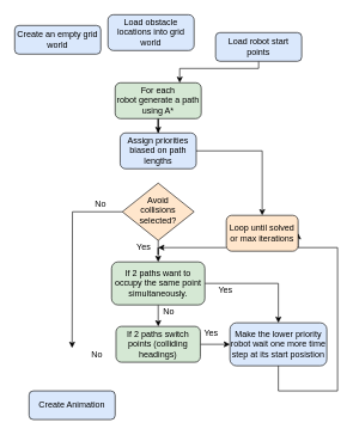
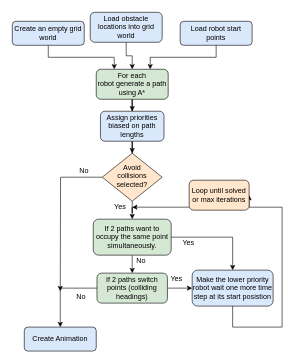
- <mxCell id="12" value="Load robot start points" style="rounded=1;whiteSpace=wrap;html=1;fontSize=12;glass=0;strokeWidth=1;shadow=0;fillColor=#dae8fc;" parent="1" vertex="1"><mxGeometry x="300" y="45" width="120" height="40" as="geometry" /></mxCell>
+ <mxCell id="12" value="Load robot start points" style="rounded=1;whiteSpace=wrap;html=1;fontSize=12;glass=0;strokeWidth=1;shadow=0;fillColor=#dae8fc;" parent="1" vertex="1"><mxGeometry x="300" y="35" width="120" height="40" as="geometry" /></mxCell>
+ <mxCell id="2" value="" style="edgeStyle=orthogonalEdgeStyle;rounded=0;orthogonalLoop=1;jettySize=auto;html=1;" edge="1" parent="1" source="3" target="8"><mxGeometry relative="1" as="geometry" /></mxCell>
+ <mxCell id="9" value="" style="edgeStyle=orthogonalEdgeStyle;rounded=0;orthogonalLoop=1;jettySize=auto;html=1;entryX=0.25;entryY=0;entryDx=0;entryDy=0;" edge="1" parent="1" source="10" target="8"><mxGeometry relative="1" as="geometry"><mxPoint x="80" y="145" as="targetPoint" /><Array as="points"><mxPoint x="80" y="95" /><mxPoint x="190" y="95" /></Array></mxGeometry></mxCell>
- <mxCell id="25" value="" style="edgeStyle=orthogonalEdgeStyle;rounded=0;orthogonalLoop=1;jettySize=auto;html=1;" edge="1" parent="1" source="26" target="28"><mxGeometry relative="1" as="geometry" /></mxCell>
+ <mxCell id="25" value="" style="edgeStyle=orthogonalEdgeStyle;rounded=0;orthogonalLoop=1;jettySize=auto;html=1;" edge="1" parent="1" source="26" target="6"><mxGeometry relative="1" as="geometry" /></mxCell>
+ <mxCell id="14" value="" style="edgeStyle=orthogonalEdgeStyle;rounded=0;orthogonalLoop=1;jettySize=auto;html=1;entryX=0.5;entryY=0;entryDx=0;entryDy=0;" edge="1" parent="1" source="15" target="19"><mxGeometry relative="1" as="geometry"><mxPoint x="220" y="575" as="targetPoint" /></mxGeometry></mxCell>
